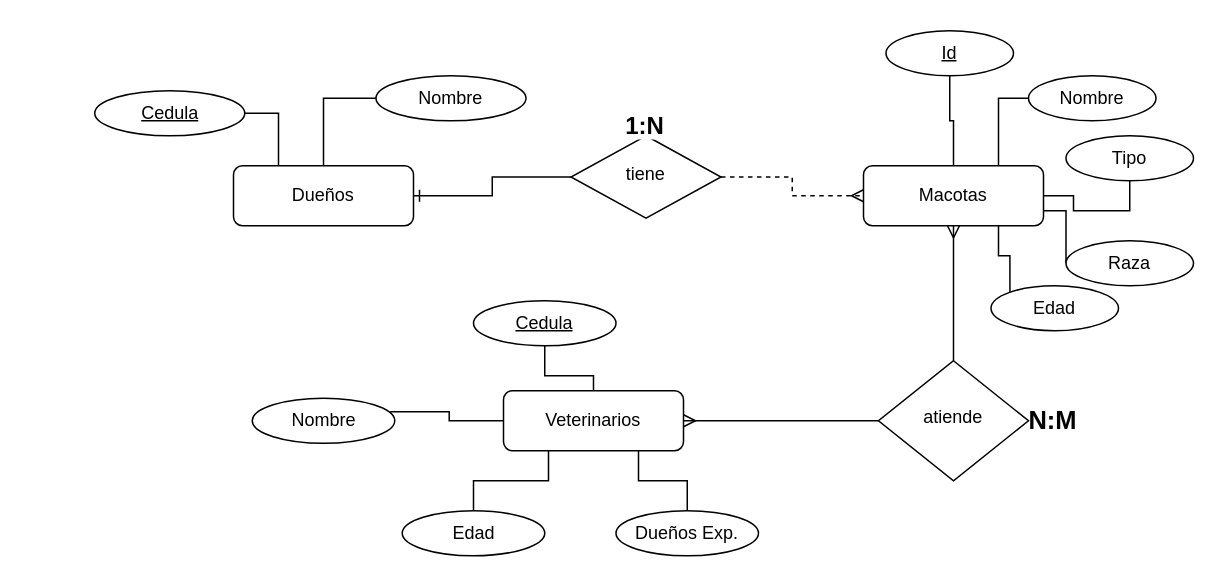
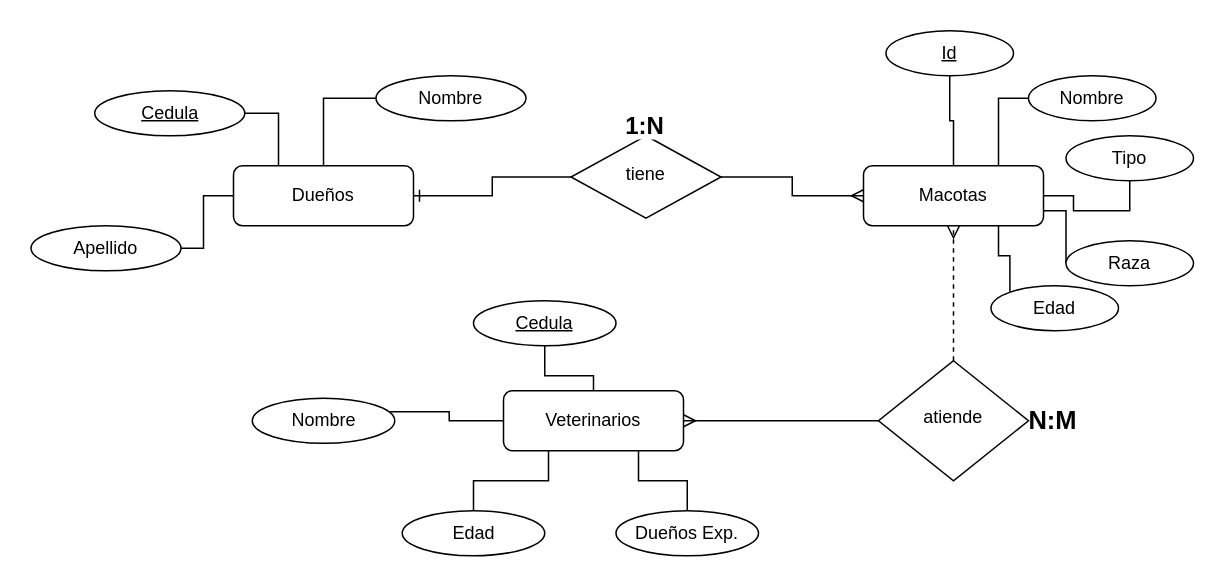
- <mxCell id="7" style="edgeStyle=orthogonalEdgeStyle;rounded=0;orthogonalLoop=1;jettySize=auto;html=1;endArrow=ERmany;endFill=0;dashed=1;" edge="1" parent="1" source="8" target="14"><mxGeometry relative="1" as="geometry" /></mxCell>
+ <mxCell id="7" style="edgeStyle=orthogonalEdgeStyle;rounded=0;orthogonalLoop=1;jettySize=auto;html=1;endArrow=ERmany;endFill=0;" edge="1" parent="1" source="8" target="14"><mxGeometry relative="1" as="geometry" /></mxCell>
+ <mxCell id="5" style="edgeStyle=orthogonalEdgeStyle;rounded=0;orthogonalLoop=1;jettySize=auto;html=1;endArrow=none;endFill=0;" edge="1" parent="1" source="6" target="23"><mxGeometry relative="1" as="geometry" /></mxCell>
+ <mxCell id="23" value="Apellido" style="ellipse;whiteSpace=wrap;html=1;rounded=1;glass=0;strokeWidth=1;shadow=0;" vertex="1" parent="1"><mxGeometry x="20" y="150" width="100" height="30" as="geometry" /></mxCell>
- <mxCell id="15" style="edgeStyle=orthogonalEdgeStyle;rounded=0;orthogonalLoop=1;jettySize=auto;html=1;endArrow=ERmany;endFill=0;" edge="1" parent="1" source="18" target="14"><mxGeometry relative="1" as="geometry" /></mxCell>
+ <mxCell id="15" style="edgeStyle=orthogonalEdgeStyle;rounded=0;orthogonalLoop=1;jettySize=auto;html=1;endArrow=ERmany;endFill=0;dashed=1;" edge="1" parent="1" source="18" target="14"><mxGeometry relative="1" as="geometry" /></mxCell>
